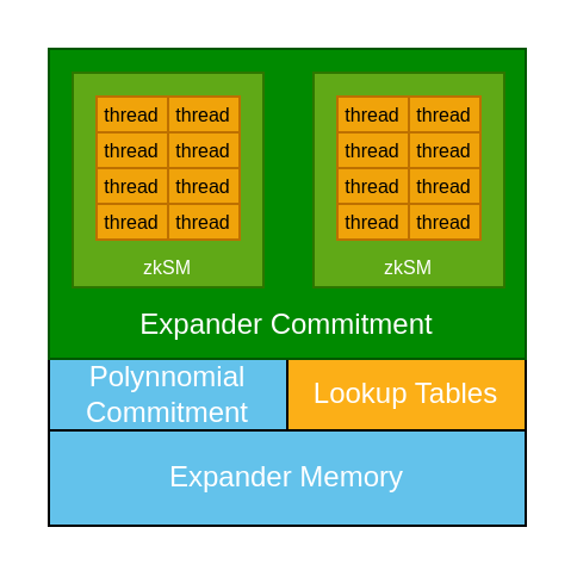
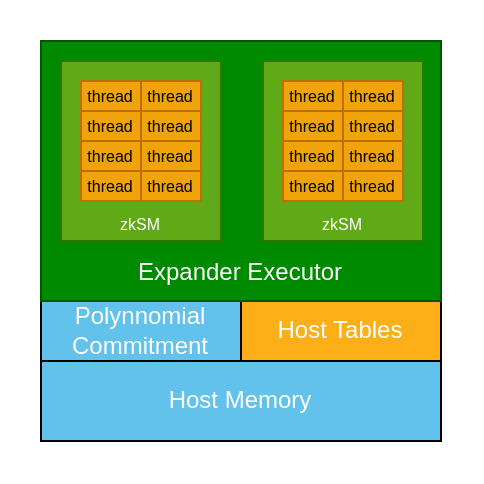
- <mxCell id="5" value="&lt;br&gt;&lt;br&gt;&lt;br&gt;&lt;br&gt;&lt;br&gt;&lt;br&gt;&lt;br&gt;Expander Commitment" style="shape=rectangle;fillColor=#008a00;fontColor=#ffffff;strokeColor=#005700;rounded=0;whiteSpace=wrap;html=1;" parent="1" vertex="1"><mxGeometry width="200" height="130" as="geometry" x="20" y="20" /></mxCell>
+ <mxCell id="5" value="&lt;br&gt;&lt;br&gt;&lt;br&gt;&lt;br&gt;&lt;br&gt;&lt;br&gt;&lt;br&gt;Expander Executor" style="shape=rectangle;fillColor=#008a00;fontColor=#ffffff;strokeColor=#005700;rounded=0;whiteSpace=wrap;html=1;" parent="1" vertex="1"><mxGeometry width="200" height="130" as="geometry" x="20" y="20" /></mxCell>
- <mxCell id="4" value="Lookup Tables" style="shape=rectangle;fillColor=#FCAF17;fontColor=#ffffff;strokeColor=black;rounded=0;whiteSpace=wrap;html=1;" parent="1" vertex="1"><mxGeometry x="120" y="150" width="100" height="30" as="geometry" /></mxCell>
+ <mxCell id="4" value="Host Tables" style="shape=rectangle;fillColor=#FCAF17;fontColor=#ffffff;strokeColor=black;rounded=0;whiteSpace=wrap;html=1;" parent="1" vertex="1"><mxGeometry x="120" y="150" width="100" height="30" as="geometry" /></mxCell>
- <mxCell id="2" value="Expander Memory" style="shape=rectangle;fillColor=#63C2EB;fontColor=#ffffff;strokeColor=black;rounded=0;whiteSpace=wrap;html=1;" parent="1" vertex="1"><mxGeometry y="180" width="200" height="40" as="geometry" x="20" /></mxCell>
+ <mxCell id="2" value="Host Memory" style="shape=rectangle;fillColor=#63C2EB;fontColor=#ffffff;strokeColor=black;rounded=0;whiteSpace=wrap;html=1;" parent="1" vertex="1"><mxGeometry y="180" width="200" height="40" as="geometry" x="20" /></mxCell>
